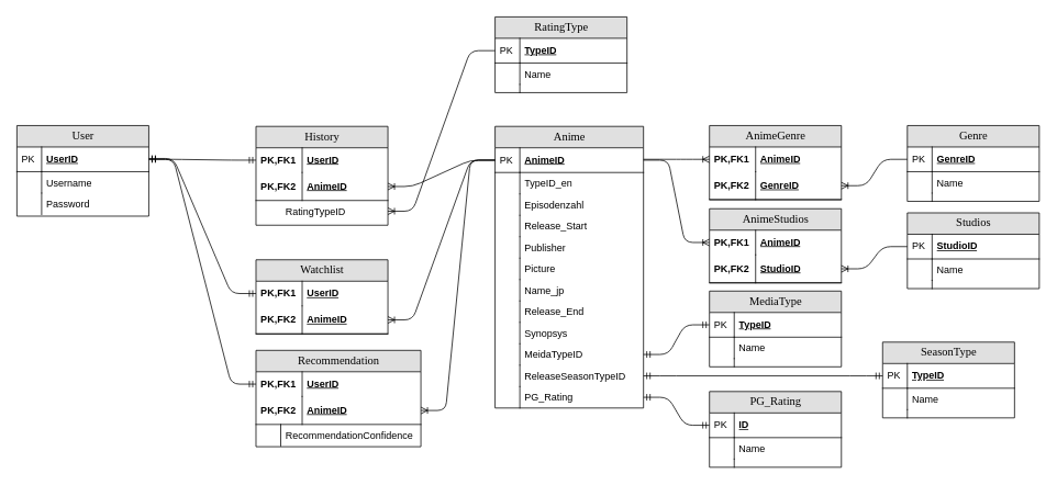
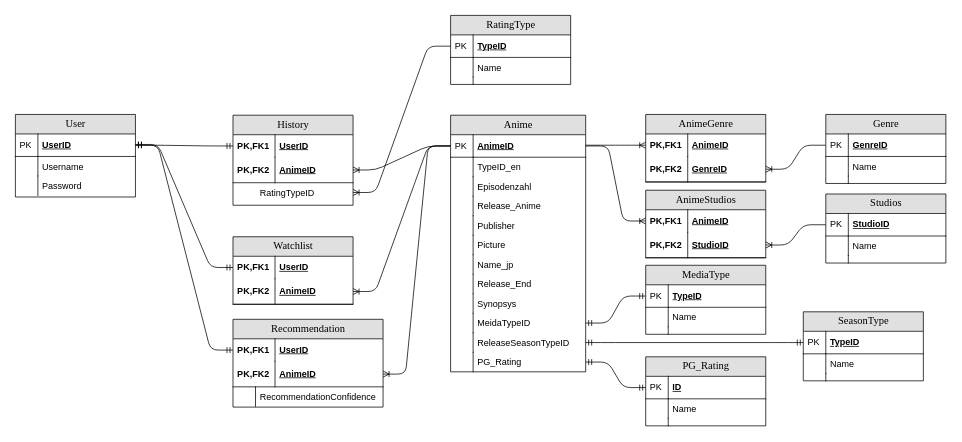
- <mxCell id="14" value="Release_Start" style="shape=partialRectangle;top=0;left=0;right=0;bottom=0;html=1;align=left;verticalAlign=top;fillColor=none;spacingLeft=34;spacingRight=4;whiteSpace=wrap;overflow=hidden;rotatable=0;points=[[0,0.5],[1,0.5]];portConstraint=eastwest;dropTarget=0;" parent="7" vertex="1"><mxGeometry y="108" width="180" height="26" as="geometry" /></mxCell>
+ <mxCell id="14" value="Release_Anime" style="shape=partialRectangle;top=0;left=0;right=0;bottom=0;html=1;align=left;verticalAlign=top;fillColor=none;spacingLeft=34;spacingRight=4;whiteSpace=wrap;overflow=hidden;rotatable=0;points=[[0,0.5],[1,0.5]];portConstraint=eastwest;dropTarget=0;" parent="7" vertex="1"><mxGeometry y="108" width="180" height="26" as="geometry" /></mxCell>
